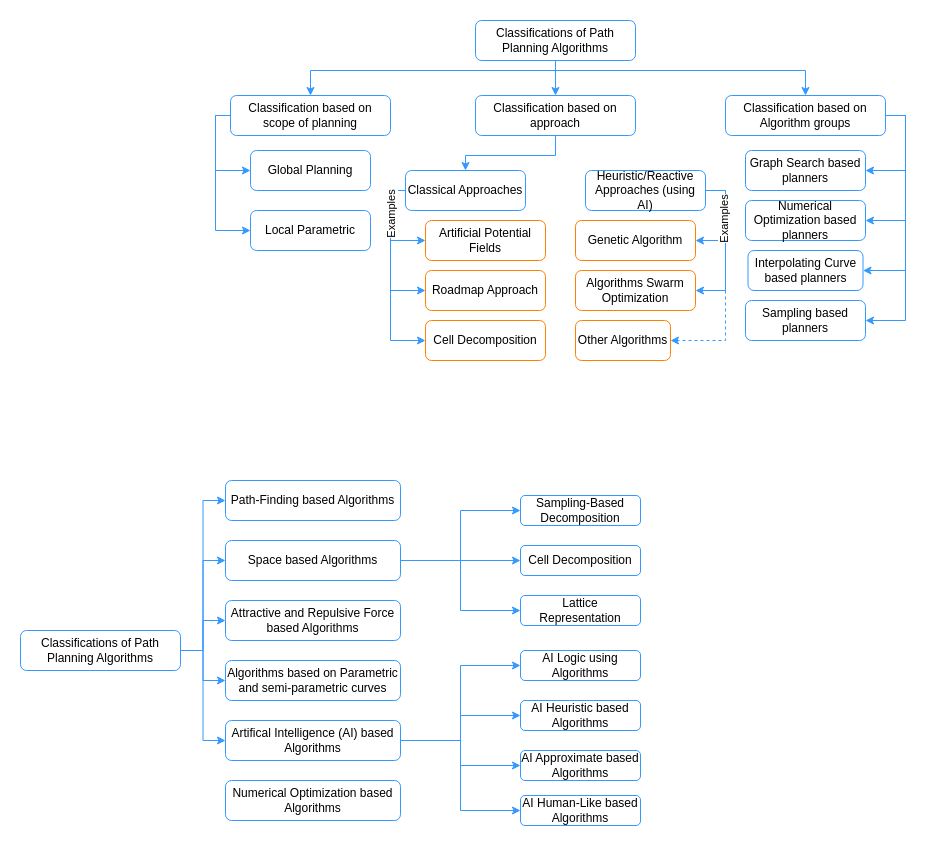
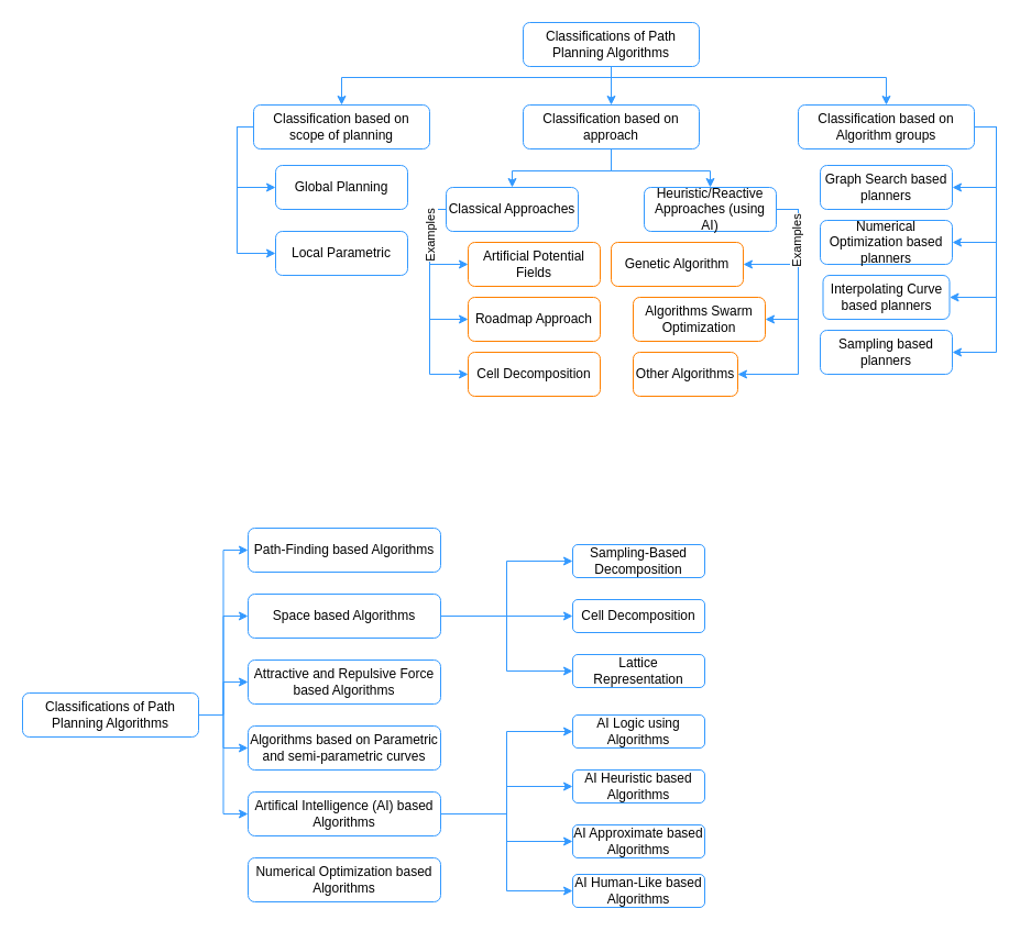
+ <mxCell id="43" style="edgeStyle=orthogonalEdgeStyle;rounded=0;orthogonalLoop=1;jettySize=auto;html=1;entryX=0.5;entryY=0;entryDx=0;entryDy=0;fontColor=#000000;strokeWidth=1;fillColor=none;strokeColor=#3399FF;" edge="1" parent="1" source="44" target="54"><mxGeometry relative="1" as="geometry" /></mxCell>
- <mxCell id="62" value="Genetic Algorithm" style="rounded=1;whiteSpace=wrap;html=1;fillColor=none;strokeColor=#FF8000;strokeWidth=1;" vertex="1" parent="1"><mxGeometry x="575" y="220" width="120" height="40" as="geometry" /></mxCell>
+ <mxCell id="62" value="Genetic Algorithm" style="rounded=1;whiteSpace=wrap;html=1;fillColor=none;strokeColor=#FF8000;strokeWidth=1;" vertex="1" parent="1"><mxGeometry x="555" y="220" width="120" height="40" as="geometry" /></mxCell>
- <mxCell id="52" style="edgeStyle=orthogonalEdgeStyle;rounded=0;orthogonalLoop=1;jettySize=auto;html=1;entryX=1;entryY=0.5;entryDx=0;entryDy=0;fontColor=#000000;strokeColor=#3399FF;strokeWidth=1;dashed=1;" edge="1" parent="1" source="54" target="64"><mxGeometry relative="1" as="geometry"><Array as="points"><mxPoint x="725" y="190" /><mxPoint x="725" y="340" /></Array></mxGeometry></mxCell>
+ <mxCell id="52" style="edgeStyle=orthogonalEdgeStyle;rounded=0;orthogonalLoop=1;jettySize=auto;html=1;entryX=1;entryY=0.5;entryDx=0;entryDy=0;fontColor=#000000;strokeColor=#3399FF;strokeWidth=1;" edge="1" parent="1" source="54" target="64"><mxGeometry relative="1" as="geometry"><Array as="points"><mxPoint x="725" y="190" /><mxPoint x="725" y="340" /></Array></mxGeometry></mxCell>
